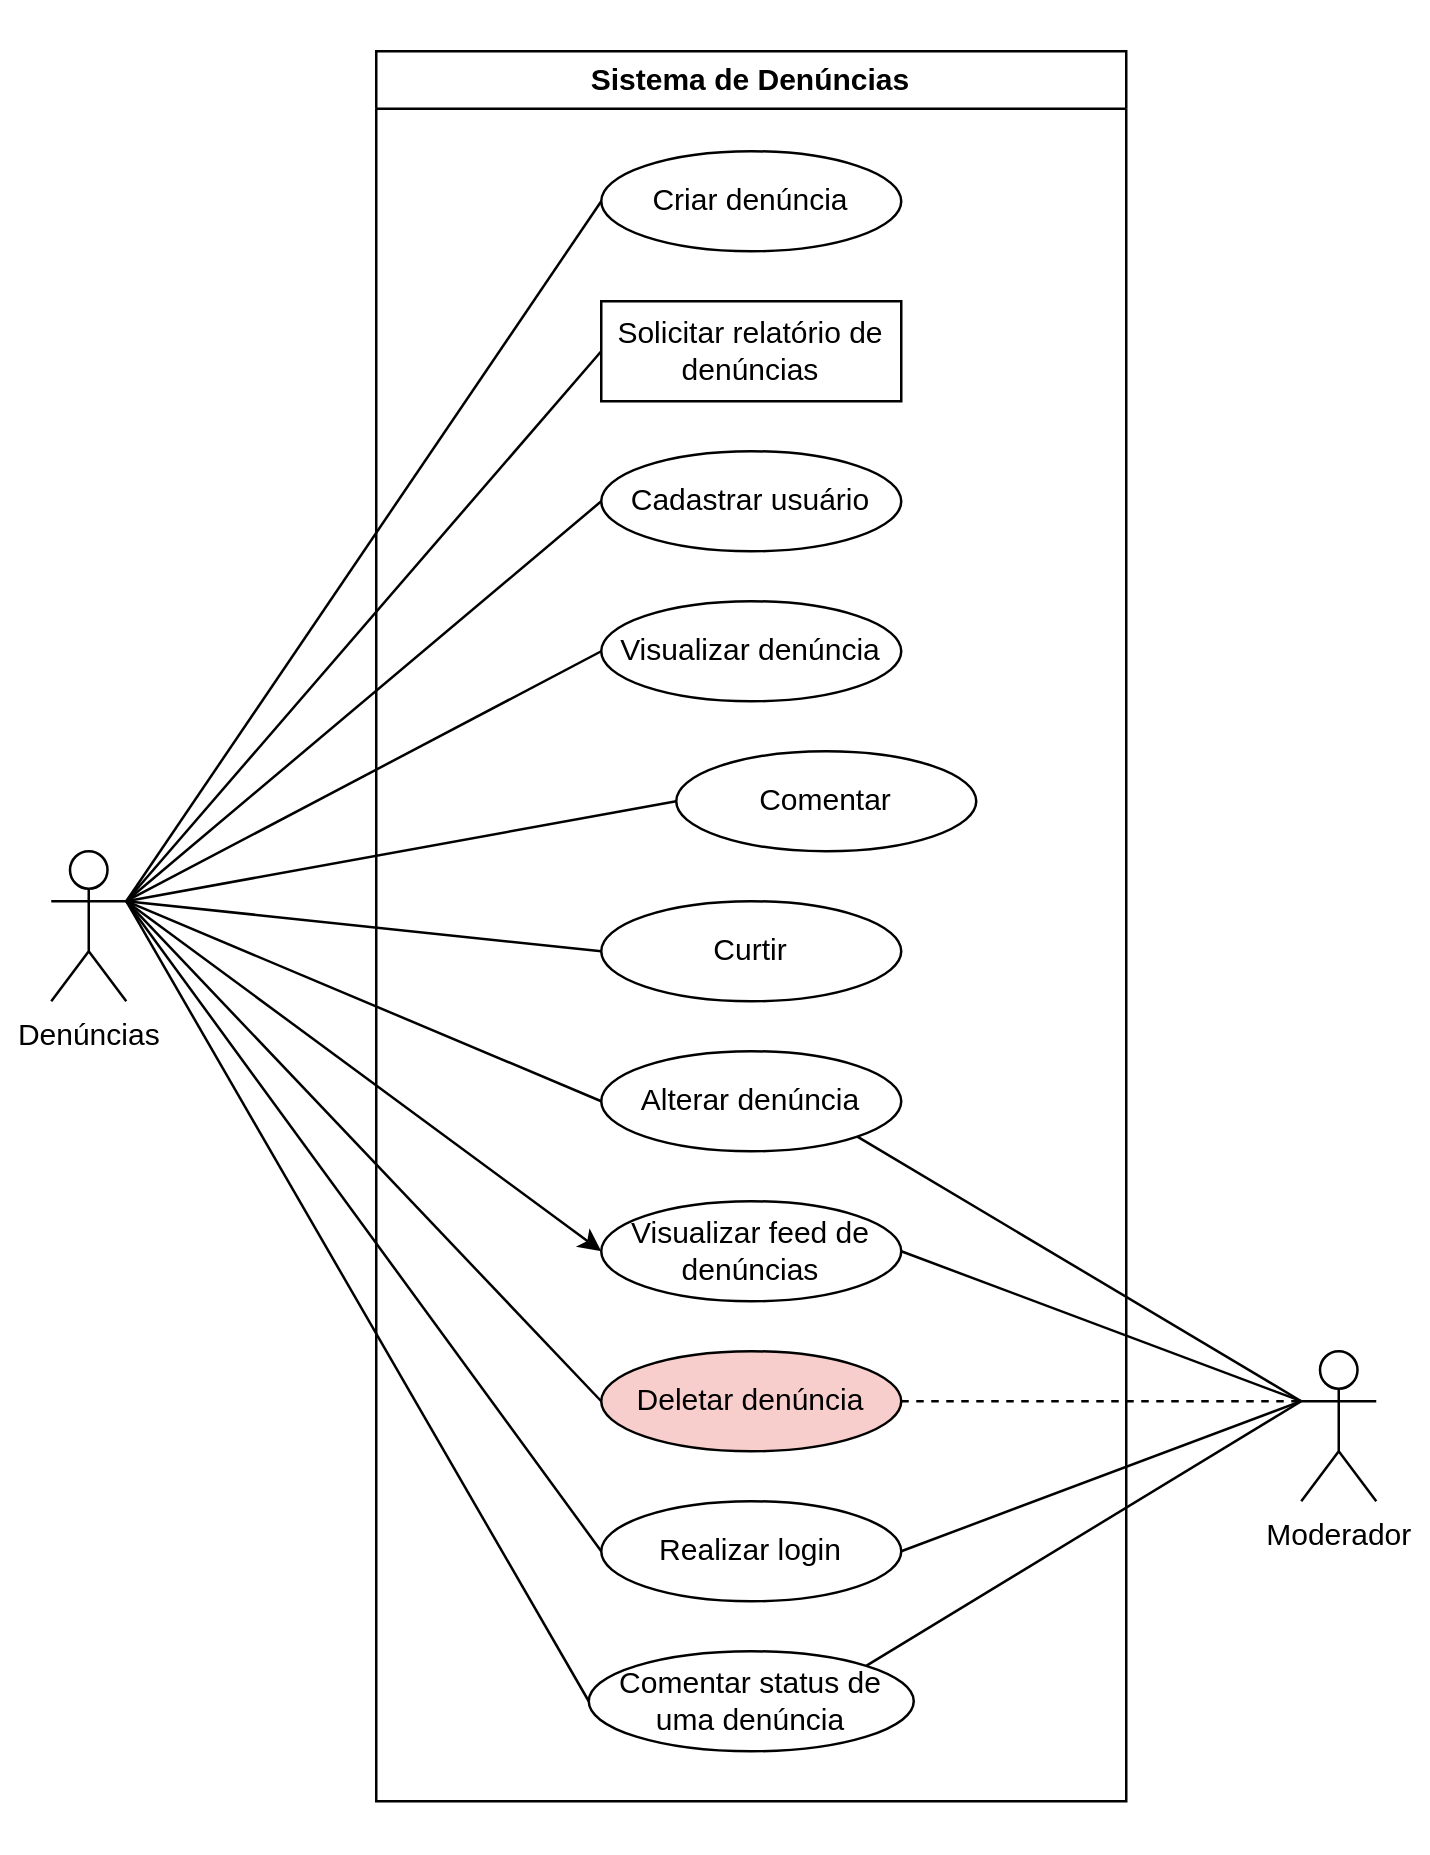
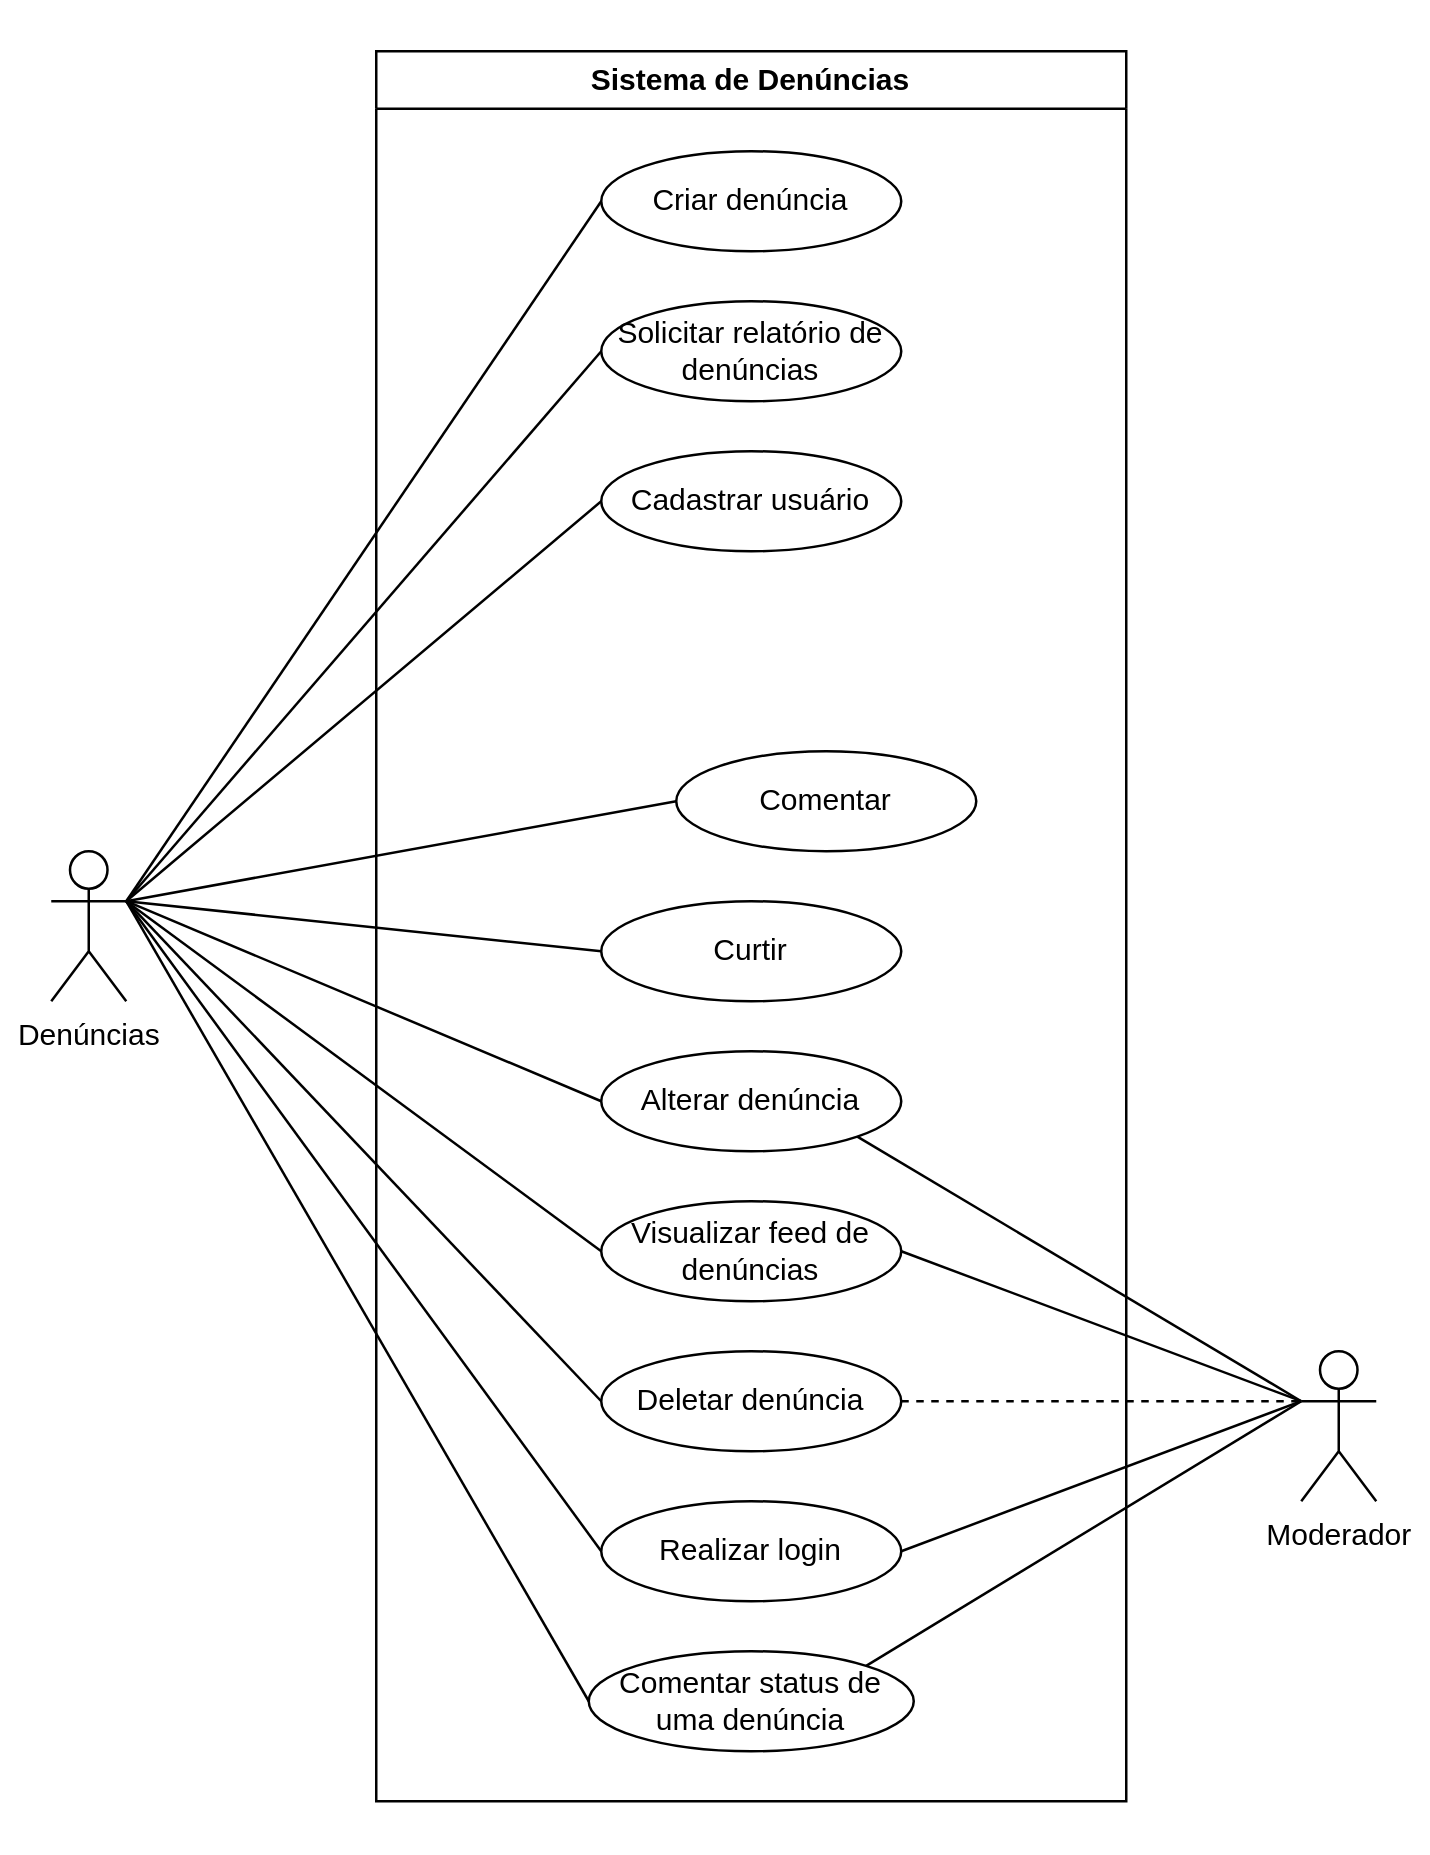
- <mxCell id="11" value="Solicitar relatório de denúncias" style="whiteSpace=wrap;html=1;align=center;rounded=0;" parent="1" vertex="1"><mxGeometry x="240" y="120" width="120" height="40" as="geometry" /></mxCell>
+ <mxCell id="11" value="Solicitar relatório de denúncias" style="ellipse;whiteSpace=wrap;html=1;align=center;" parent="1" vertex="1"><mxGeometry x="240" y="120" width="120" height="40" as="geometry" /></mxCell>
- <mxCell id="10" value="Visualizar denúncia" style="ellipse;whiteSpace=wrap;html=1;align=center;" parent="1" vertex="1"><mxGeometry x="240" y="240" width="120" height="40" as="geometry" /></mxCell>
- <mxCell id="18" value="" style="endArrow=none;html=1;rounded=0;entryX=0;entryY=0.5;entryDx=0;entryDy=0;exitX=1;exitY=0.333;exitDx=0;exitDy=0;exitPerimeter=0;" parent="1" source="3" target="10" edge="1"><mxGeometry width="50" height="50" relative="1" as="geometry"><mxPoint x="100" y="190" as="sourcePoint" /><mxPoint x="230" y="405" as="targetPoint" /></mxGeometry></mxCell>
- <mxCell id="14" value="" style="endArrow=classic;html=1;rounded=0;exitX=1;exitY=0.333;exitDx=0;exitDy=0;exitPerimeter=0;entryX=0;entryY=0.5;entryDx=0;entryDy=0;" parent="1" source="3" target="6" edge="1"><mxGeometry width="50" height="50" relative="1" as="geometry"><mxPoint x="100" y="190" as="sourcePoint" /><mxPoint x="250" y="150" as="targetPoint" /></mxGeometry></mxCell>
+ <mxCell id="14" value="" style="endArrow=none;html=1;rounded=0;exitX=1;exitY=0.333;exitDx=0;exitDy=0;exitPerimeter=0;entryX=0;entryY=0.5;entryDx=0;entryDy=0;" parent="1" source="3" target="6" edge="1"><mxGeometry width="50" height="50" relative="1" as="geometry"><mxPoint x="100" y="190" as="sourcePoint" /><mxPoint x="250" y="150" as="targetPoint" /></mxGeometry></mxCell>
- <mxCell id="7" value="Deletar denúncia" style="ellipse;whiteSpace=wrap;html=1;align=center;fillColor=#f8cecc;" parent="1" vertex="1"><mxGeometry x="240" y="540" width="120" height="40" as="geometry" /></mxCell>
+ <mxCell id="7" value="Deletar denúncia" style="ellipse;whiteSpace=wrap;html=1;align=center;" parent="1" vertex="1"><mxGeometry x="240" y="540" width="120" height="40" as="geometry" /></mxCell>
